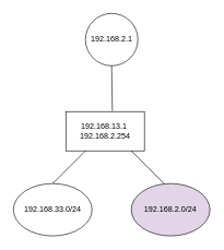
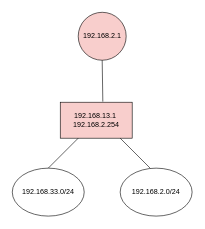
- <mxCell id="4" value="192.168.2.1" style="ellipse;whiteSpace=wrap;html=1;aspect=fixed;" vertex="1" parent="1"><mxGeometry x="130" y="20" width="80" height="80" as="geometry" /></mxCell>
+ <mxCell id="4" value="192.168.2.1" style="ellipse;whiteSpace=wrap;html=1;aspect=fixed;fillColor=#f8cecc;" vertex="1" parent="1"><mxGeometry x="130" y="20" width="80" height="80" as="geometry" /></mxCell>
- <mxCell id="3" value="192.168.13.1&amp;nbsp; 192.168.2.254" style="rounded=0;whiteSpace=wrap;html=1;" vertex="1" parent="1"><mxGeometry x="100" y="170" width="120" height="60" as="geometry" /></mxCell>
+ <mxCell id="3" value="192.168.13.1&amp;nbsp; 192.168.2.254" style="rounded=0;whiteSpace=wrap;html=1;fillColor=#f8cecc;" vertex="1" parent="1"><mxGeometry x="100" y="170" width="120" height="60" as="geometry" /></mxCell>
- <mxCell id="5" value="192.168.2.0/24" style="ellipse;whiteSpace=wrap;html=1;fillColor=#e1d5e7;" vertex="1" parent="1"><mxGeometry x="200" y="280" width="120" height="80" as="geometry" /></mxCell>
+ <mxCell id="5" value="192.168.2.0/24" style="ellipse;whiteSpace=wrap;html=1;" vertex="1" parent="1"><mxGeometry x="200" y="280" width="120" height="80" as="geometry" /></mxCell>
